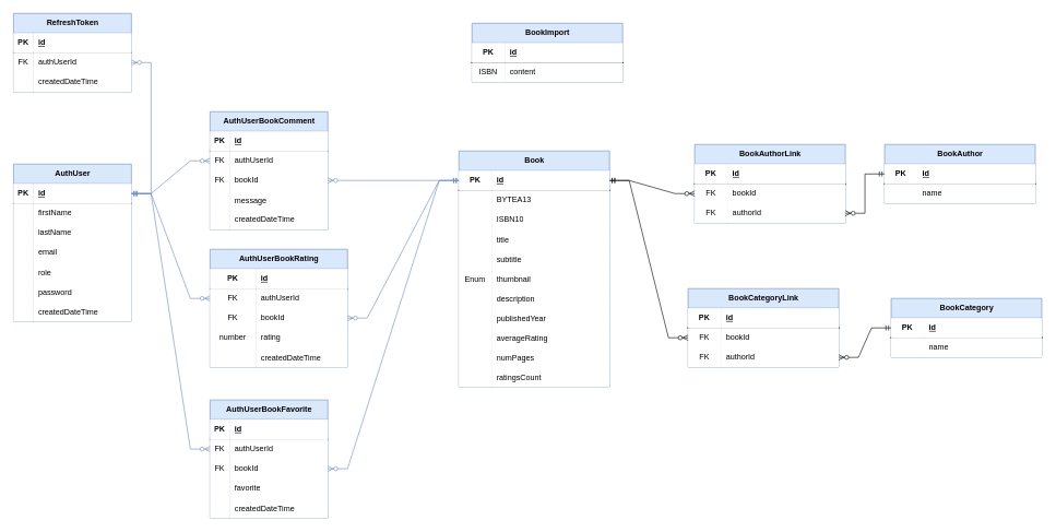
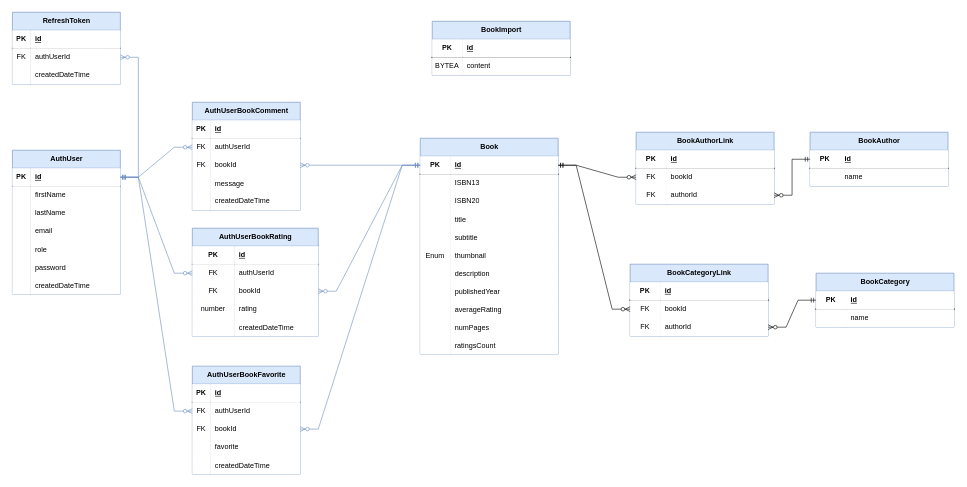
- <mxCell id="166" value="ISBN" style="shape=partialRectangle;connectable=0;top=0;left=0;bottom=0;right=0;editable=1;overflow=hidden;whiteSpace=wrap;html=1;" vertex="1" parent="165"><mxGeometry width="50" height="30" as="geometry"><mxRectangle width="50" height="30" as="alternateBounds" /></mxGeometry></mxCell>
+ <mxCell id="166" value="BYTEA" style="shape=partialRectangle;connectable=0;top=0;left=0;bottom=0;right=0;editable=1;overflow=hidden;whiteSpace=wrap;html=1;" vertex="1" parent="165"><mxGeometry width="50" height="30" as="geometry"><mxRectangle width="50" height="30" as="alternateBounds" /></mxGeometry></mxCell>
- <mxCell id="41" value="BYTEA13" style="shape=partialRectangle;connectable=0;top=0;left=0;bottom=0;right=0;align=left;spacingLeft=6;overflow=hidden;whiteSpace=wrap;html=1;" parent="39" vertex="1"><mxGeometry x="50" width="180" height="30" as="geometry"><mxRectangle width="180" height="30" as="alternateBounds" /></mxGeometry></mxCell>
+ <mxCell id="41" value="ISBN13" style="shape=partialRectangle;connectable=0;top=0;left=0;bottom=0;right=0;align=left;spacingLeft=6;overflow=hidden;whiteSpace=wrap;html=1;" parent="39" vertex="1"><mxGeometry x="50" width="180" height="30" as="geometry"><mxRectangle width="180" height="30" as="alternateBounds" /></mxGeometry></mxCell>
- <mxCell id="44" value="ISBN10" style="shape=partialRectangle;connectable=0;top=0;left=0;bottom=0;right=0;align=left;spacingLeft=6;overflow=hidden;whiteSpace=wrap;html=1;" parent="42" vertex="1"><mxGeometry x="50" width="180" height="30" as="geometry"><mxRectangle width="180" height="30" as="alternateBounds" /></mxGeometry></mxCell>
+ <mxCell id="44" value="ISBN20" style="shape=partialRectangle;connectable=0;top=0;left=0;bottom=0;right=0;align=left;spacingLeft=6;overflow=hidden;whiteSpace=wrap;html=1;" parent="42" vertex="1"><mxGeometry x="50" width="180" height="30" as="geometry"><mxRectangle width="180" height="30" as="alternateBounds" /></mxGeometry></mxCell>
